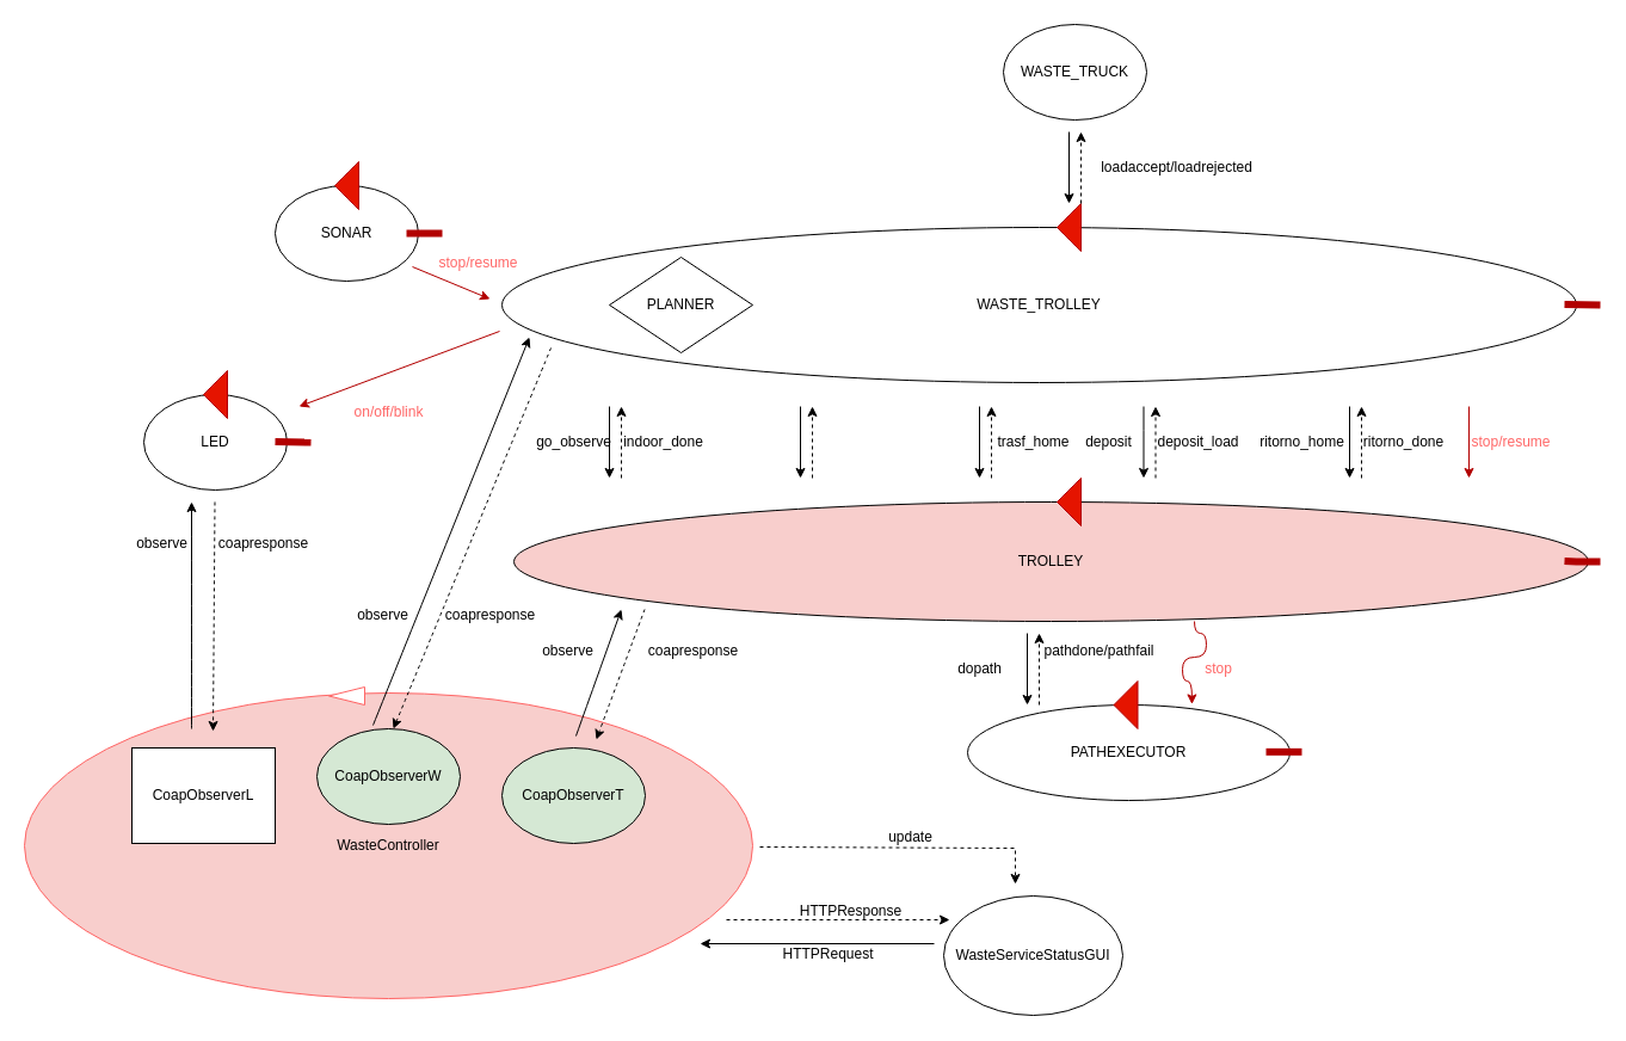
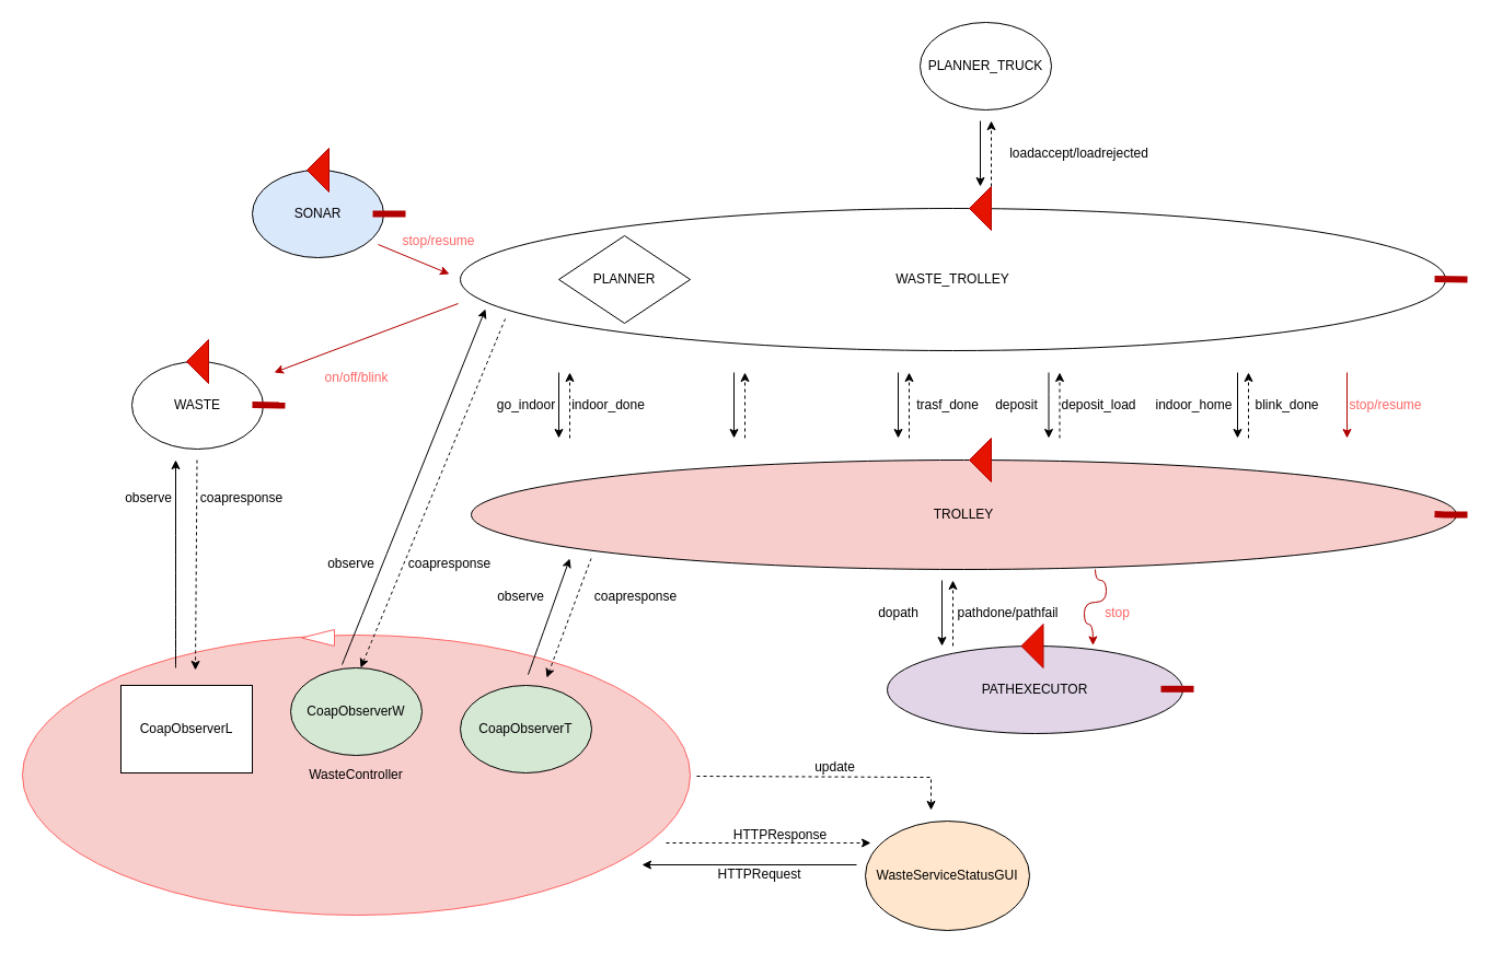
- <mxCell id="2" value="WASTE_TRUCK" style="ellipse;whiteSpace=wrap;html=1;" vertex="1" parent="1"><mxGeometry x="840" y="20" width="120" height="80" as="geometry" /></mxCell>
+ <mxCell id="2" value="PLANNER_TRUCK" style="ellipse;whiteSpace=wrap;html=1;" vertex="1" parent="1"><mxGeometry x="840" y="20" width="120" height="80" as="geometry" /></mxCell>
- <mxCell id="42" value="SONAR" style="ellipse;whiteSpace=wrap;html=1;" vertex="1" parent="1"><mxGeometry x="230" y="155" width="120" height="80" as="geometry" /></mxCell>
+ <mxCell id="42" value="SONAR" style="ellipse;whiteSpace=wrap;html=1;fillColor=#dae8fc;" vertex="1" parent="1"><mxGeometry x="230" y="155" width="120" height="80" as="geometry" /></mxCell>
- <mxCell id="38" value="LED" style="ellipse;whiteSpace=wrap;html=1;" vertex="1" parent="1"><mxGeometry x="120" y="330" width="120" height="80" as="geometry" /></mxCell>
+ <mxCell id="38" value="WASTE" style="ellipse;whiteSpace=wrap;html=1;" vertex="1" parent="1"><mxGeometry x="120" y="330" width="120" height="80" as="geometry" /></mxCell>
- <mxCell id="10" value="go_observe" style="text;html=1;align=center;verticalAlign=middle;resizable=0;points=[];autosize=1;strokeColor=none;fillColor=none;" vertex="1" parent="1"><mxGeometry x="440" y="355" width="80" height="30" as="geometry" /></mxCell>
+ <mxCell id="10" value="go_indoor" style="text;html=1;align=center;verticalAlign=middle;resizable=0;points=[];autosize=1;strokeColor=none;fillColor=none;" vertex="1" parent="1"><mxGeometry x="440" y="355" width="80" height="30" as="geometry" /></mxCell>
- <mxCell id="17" value="trasf_home" style="text;html=1;align=center;verticalAlign=middle;resizable=0;points=[];autosize=1;strokeColor=none;fillColor=none;" vertex="1" parent="1"><mxGeometry x="825" y="355" width="80" height="30" as="geometry" /></mxCell>
+ <mxCell id="17" value="trasf_done" style="text;html=1;align=center;verticalAlign=middle;resizable=0;points=[];autosize=1;strokeColor=none;fillColor=none;" vertex="1" parent="1"><mxGeometry x="825" y="355" width="80" height="30" as="geometry" /></mxCell>
- <mxCell id="23" value="ritorno_home" style="text;html=1;align=center;verticalAlign=middle;resizable=0;points=[];autosize=1;strokeColor=none;fillColor=none;" vertex="1" parent="1"><mxGeometry x="1045" y="355" width="90" height="30" as="geometry" /></mxCell>
+ <mxCell id="23" value="indoor_home" style="text;html=1;align=center;verticalAlign=middle;resizable=0;points=[];autosize=1;strokeColor=none;fillColor=none;" vertex="1" parent="1"><mxGeometry x="1045" y="355" width="90" height="30" as="geometry" /></mxCell>
- <mxCell id="25" value="ritorno_done" style="text;html=1;align=center;verticalAlign=middle;resizable=0;points=[];autosize=1;strokeColor=none;fillColor=none;" vertex="1" parent="1"><mxGeometry x="1130" y="355" width="90" height="30" as="geometry" /></mxCell>
+ <mxCell id="25" value="blink_done" style="text;html=1;align=center;verticalAlign=middle;resizable=0;points=[];autosize=1;strokeColor=none;fillColor=none;" vertex="1" parent="1"><mxGeometry x="1130" y="355" width="90" height="30" as="geometry" /></mxCell>
- <mxCell id="35" value="pathdone/pathfail" style="text;html=1;align=center;verticalAlign=middle;resizable=0;points=[];autosize=1;strokeColor=none;fillColor=none;" vertex="1" parent="1"><mxGeometry x="860" y="530" width="120" height="30" as="geometry" /></mxCell>
+ <mxCell id="35" value="pathdone/pathfail" style="text;html=1;align=center;verticalAlign=middle;resizable=0;points=[];autosize=1;strokeColor=none;fillColor=none;" vertex="1" parent="1"><mxGeometry x="860" y="545" width="120" height="30" as="geometry" /></mxCell>
- <mxCell id="31" value="&lt;font color=&quot;#000000&quot;&gt;PATHEXECUTOR&lt;/font&gt;" style="ellipse;whiteSpace=wrap;html=1;fontColor=#FF6666;" vertex="1" parent="1"><mxGeometry x="810" y="590" width="270" height="80" as="geometry" /></mxCell>
+ <mxCell id="31" value="&lt;font color=&quot;#000000&quot;&gt;PATHEXECUTOR&lt;/font&gt;" style="ellipse;whiteSpace=wrap;html=1;fontColor=#FF6666;fillColor=#e1d5e7;" vertex="1" parent="1"><mxGeometry x="810" y="590" width="270" height="80" as="geometry" /></mxCell>
- <mxCell id="55" value="WasteServiceStatusGUI" style="ellipse;whiteSpace=wrap;html=1;" vertex="1" parent="1"><mxGeometry x="790" y="750" width="150" height="100" as="geometry" /></mxCell>
+ <mxCell id="55" value="WasteServiceStatusGUI" style="ellipse;whiteSpace=wrap;html=1;fillColor=#ffe6cc;" vertex="1" parent="1"><mxGeometry x="790" y="750" width="150" height="100" as="geometry" /></mxCell>
